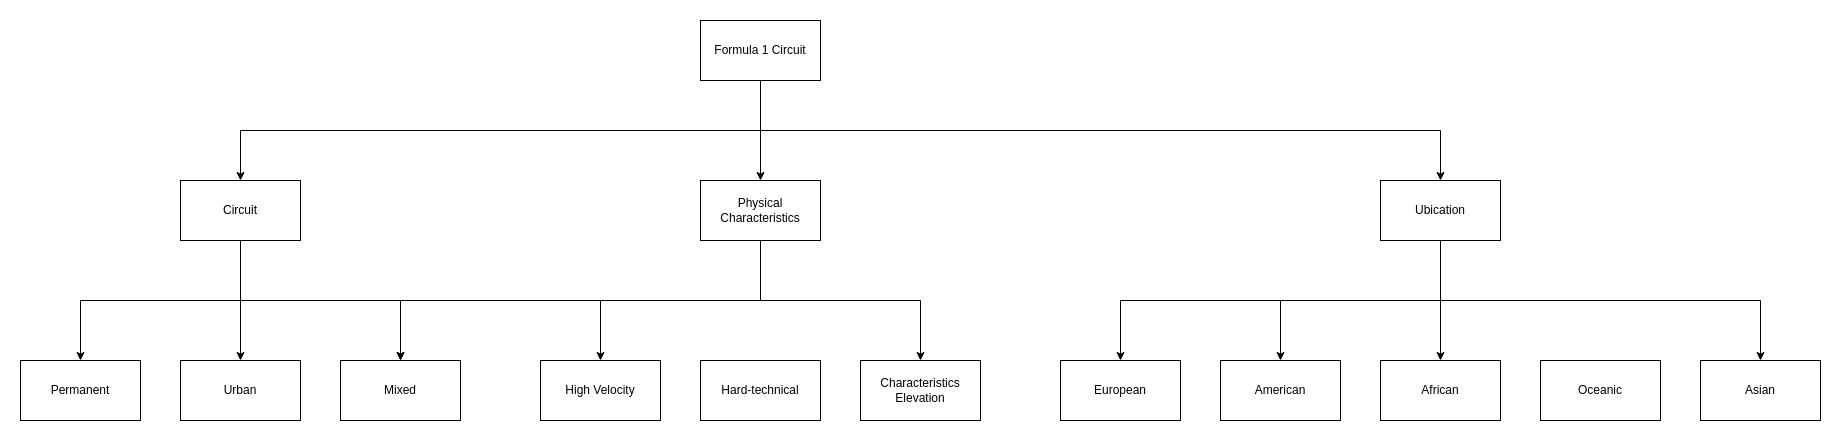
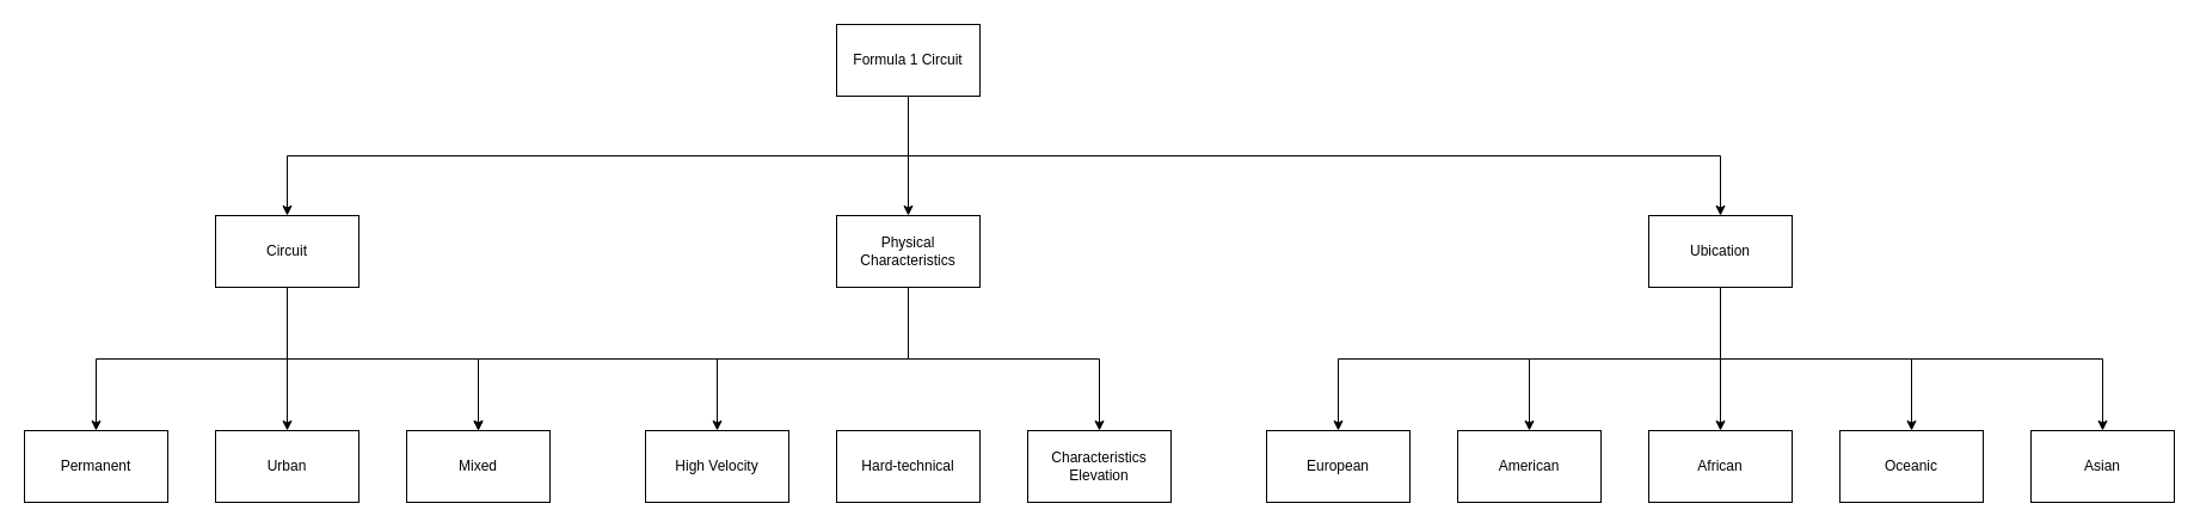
+ <mxCell id="24" style="edgeStyle=orthogonalEdgeStyle;rounded=0;orthogonalLoop=1;jettySize=auto;html=1;exitX=0.5;exitY=1;exitDx=0;exitDy=0;" edge="1" parent="1" source="25" target="29"><mxGeometry relative="1" as="geometry" /></mxCell>
